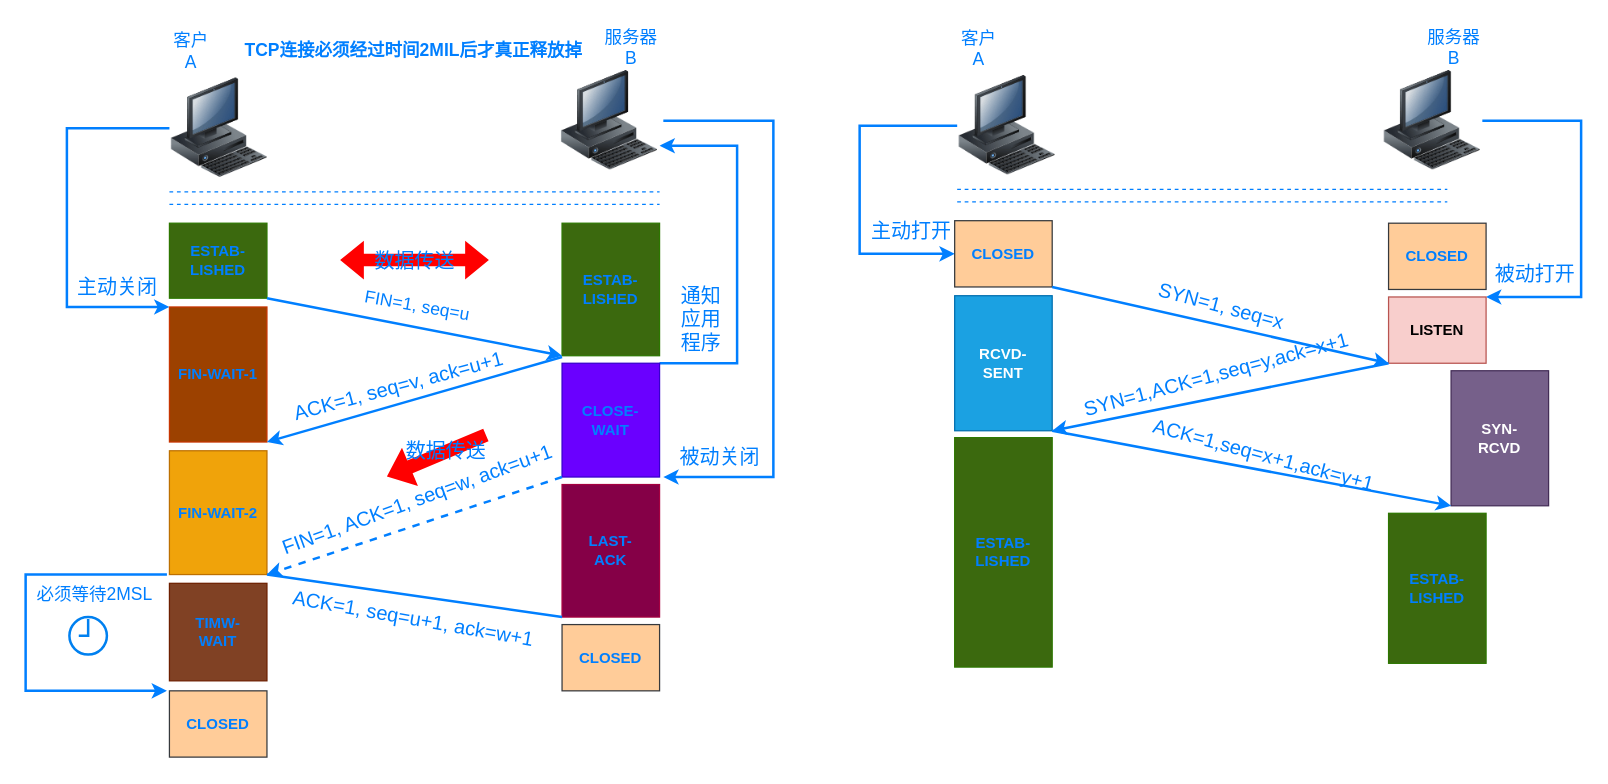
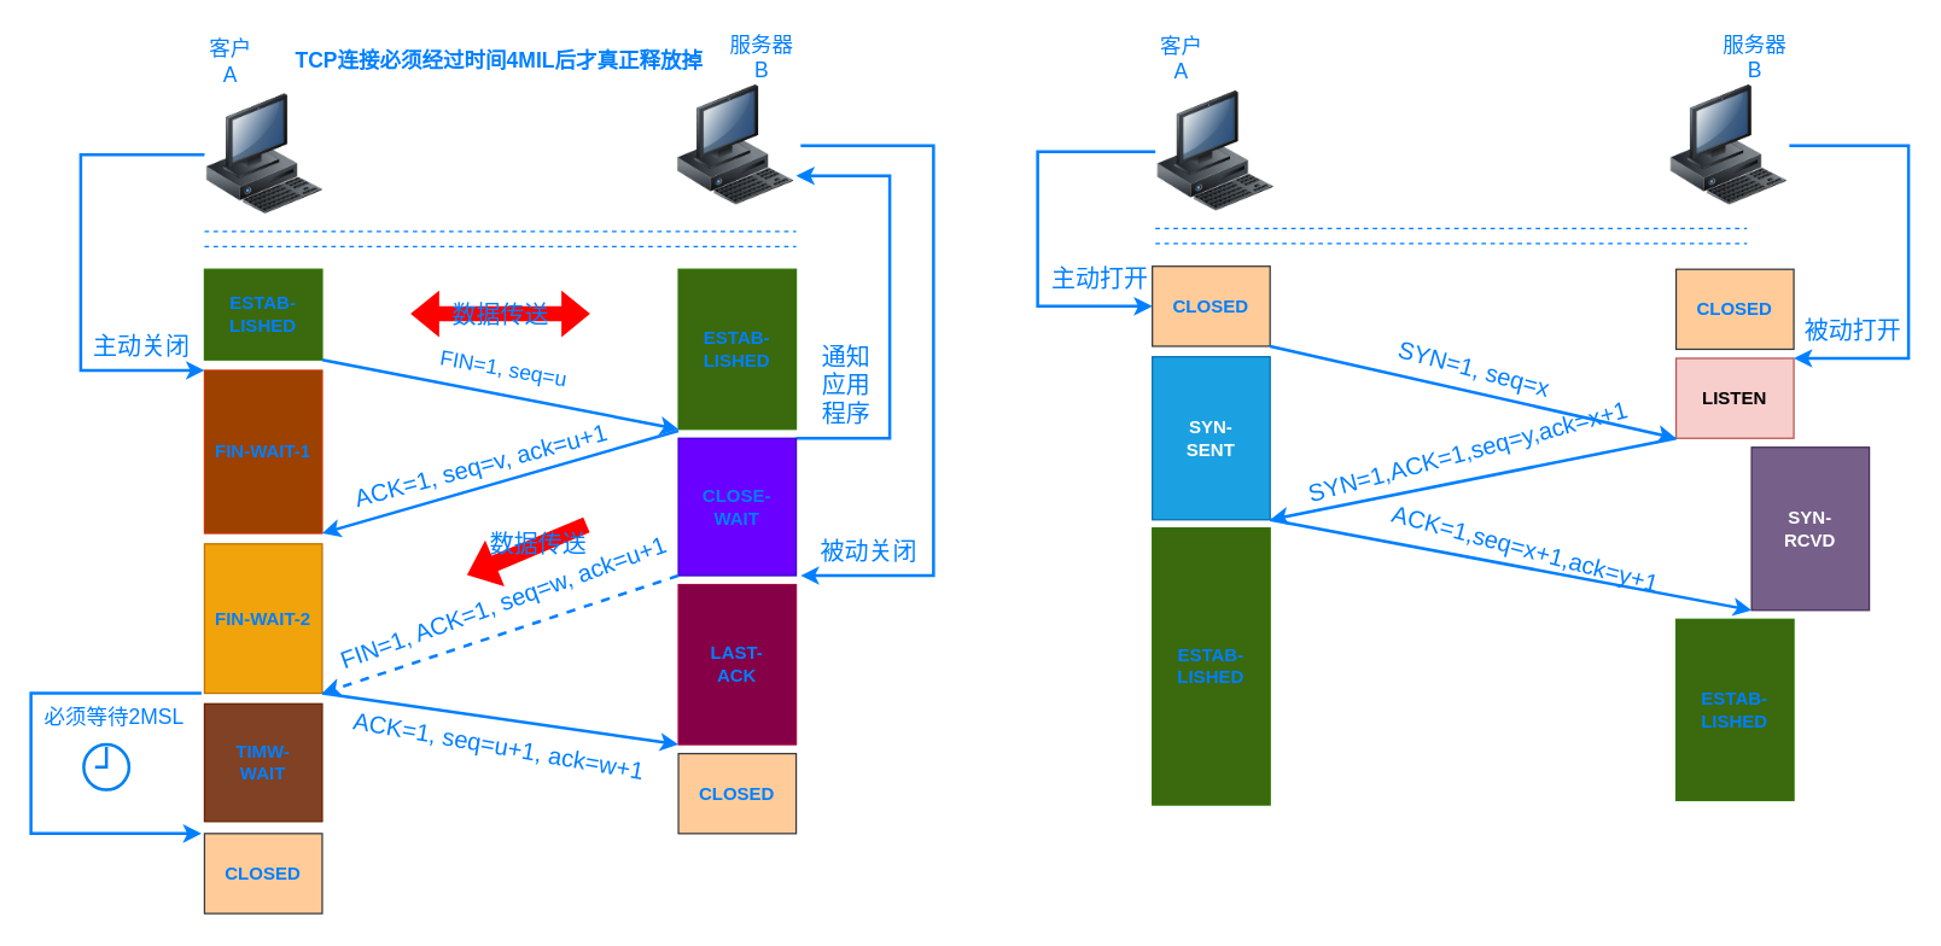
- <mxCell id="35" value="&lt;b&gt;TCP连接必须经过时间2MIL后才真正释放掉&lt;/b&gt;" style="text;html=1;align=center;verticalAlign=middle;resizable=0;points=[];autosize=1;fontSize=14;fontColor=#007FFF;" vertex="1" parent="1"><mxGeometry x="190" y="29.5" width="280" height="21" as="geometry" /></mxCell>
+ <mxCell id="35" value="&lt;b&gt;TCP连接必须经过时间4MIL后才真正释放掉&lt;/b&gt;" style="text;html=1;align=center;verticalAlign=middle;resizable=0;points=[];autosize=1;fontSize=14;fontColor=#007FFF;" vertex="1" parent="1"><mxGeometry x="190" y="29.5" width="280" height="21" as="geometry" /></mxCell>
- <mxCell id="52" value="&lt;b&gt;RCVD-&lt;br&gt;SENT&lt;br&gt;&lt;/b&gt;" style="rounded=0;whiteSpace=wrap;html=1;sketch=0;strokeColor=#006EAF;fontColor=#ffffff;fillColor=#1ba1e2;labelBackgroundColor=none;" vertex="1" parent="1"><mxGeometry x="763" y="236" width="78" height="108" as="geometry" /></mxCell>
+ <mxCell id="52" value="&lt;b&gt;SYN-&lt;br&gt;SENT&lt;br&gt;&lt;/b&gt;" style="rounded=0;whiteSpace=wrap;html=1;sketch=0;strokeColor=#006EAF;fontColor=#ffffff;fillColor=#1ba1e2;labelBackgroundColor=none;" vertex="1" parent="1"><mxGeometry x="763" y="236" width="78" height="108" as="geometry" /></mxCell>
- <mxCell id="29" value="" style="endArrow=none;html=1;strokeWidth=2;exitX=1;exitY=1;exitDx=0;exitDy=0;entryX=0;entryY=1;entryDx=0;entryDy=0;fontColor=#007FFF;strokeColor=#007FFF;labelBackgroundColor=none;" edge="1" parent="1" source="25" target="28"><mxGeometry width="50" height="50" relative="1" as="geometry"><mxPoint x="303" y="542" as="sourcePoint" /><mxPoint x="353" y="492" as="targetPoint" /></mxGeometry></mxCell>
+ <mxCell id="29" value="" style="endArrow=classic;html=1;strokeWidth=2;exitX=1;exitY=1;exitDx=0;exitDy=0;entryX=0;entryY=1;entryDx=0;entryDy=0;fontColor=#007FFF;strokeColor=#007FFF;labelBackgroundColor=none;" edge="1" parent="1" source="25" target="28"><mxGeometry width="50" height="50" relative="1" as="geometry"><mxPoint x="303" y="542" as="sourcePoint" /><mxPoint x="353" y="492" as="targetPoint" /></mxGeometry></mxCell>
